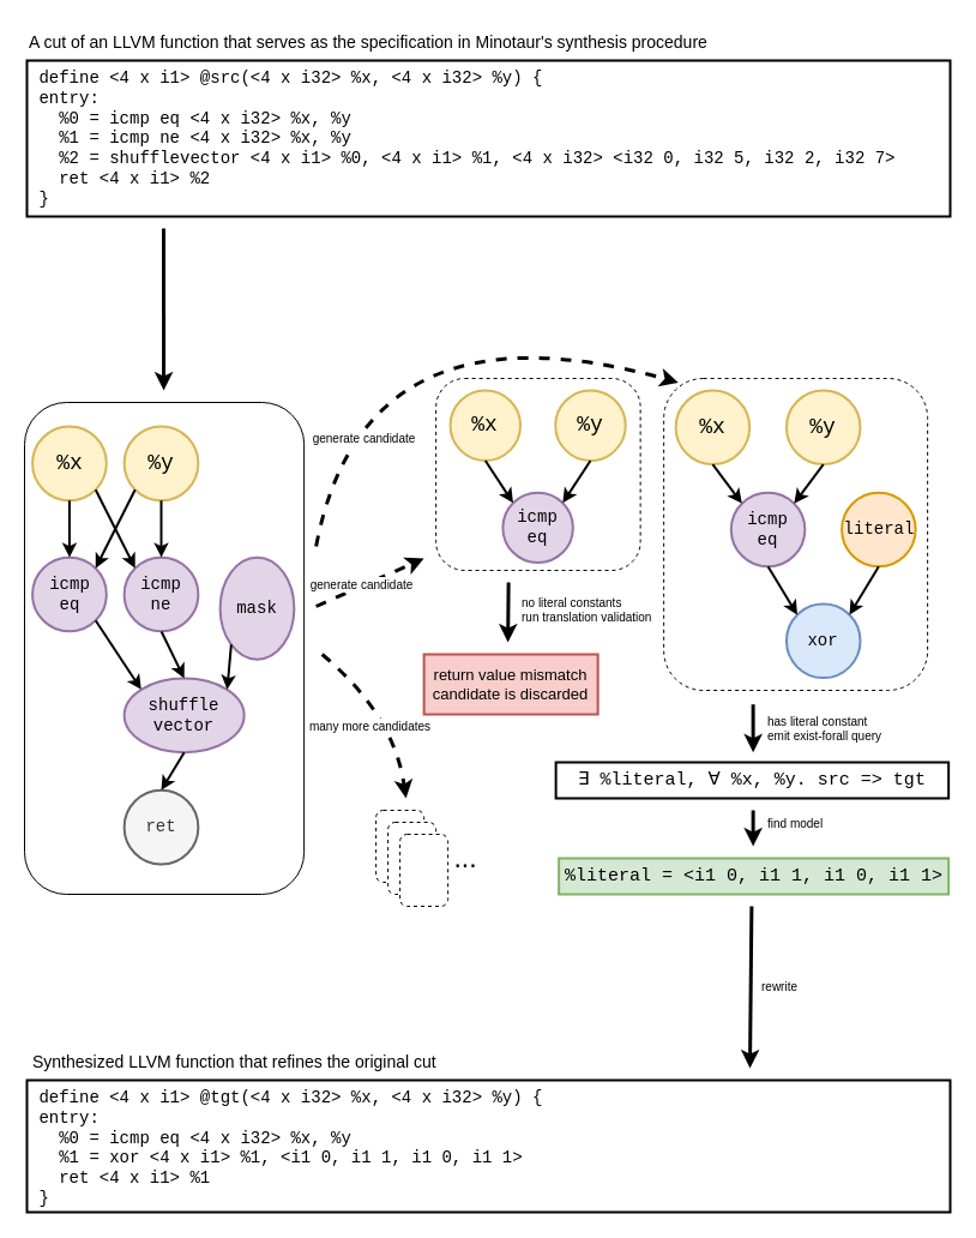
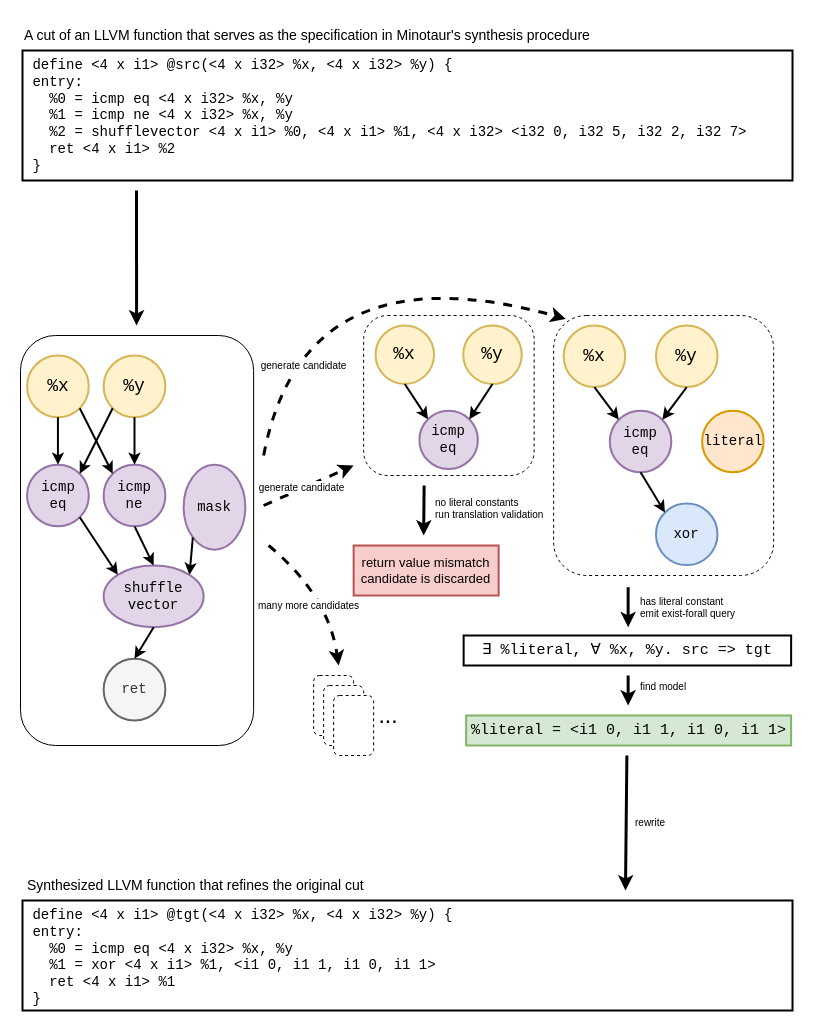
- <mxCell id="25" value="" style="endArrow=classic;html=1;rounded=0;strokeWidth=2;exitX=0.5;exitY=1;exitDx=0;exitDy=0;entryX=1;entryY=0;entryDx=0;entryDy=0;" parent="15" source="24" target="19" edge="1"><mxGeometry width="50" height="50" relative="1" as="geometry"><mxPoint x="84.231" y="154.839" as="sourcePoint" /><mxPoint x="143.846" y="178.065" as="targetPoint" /></mxGeometry></mxCell>
